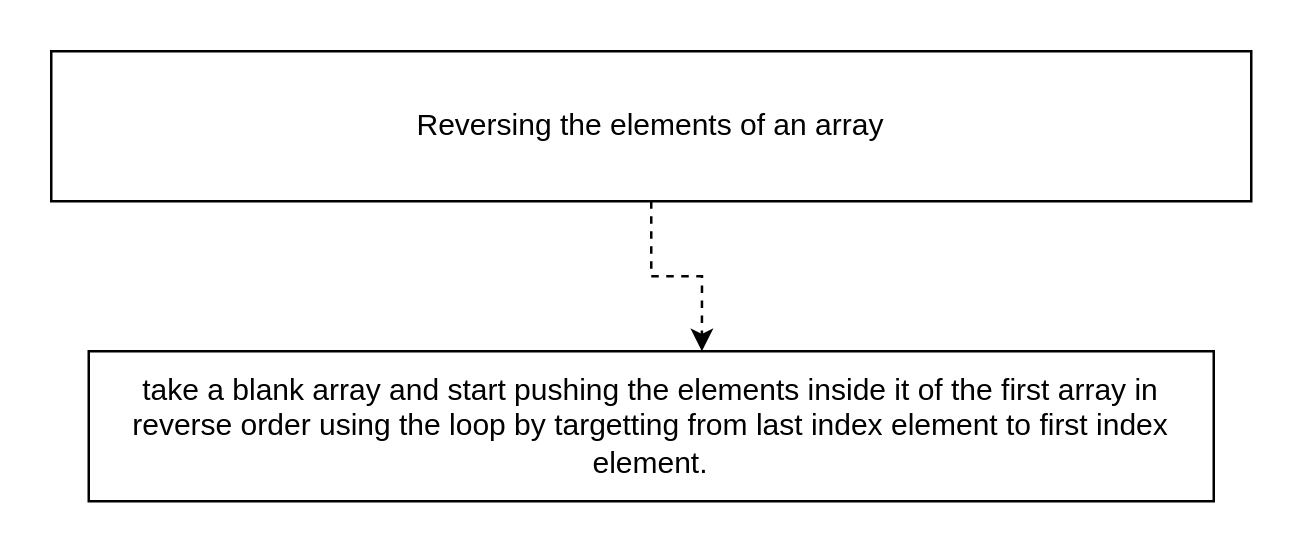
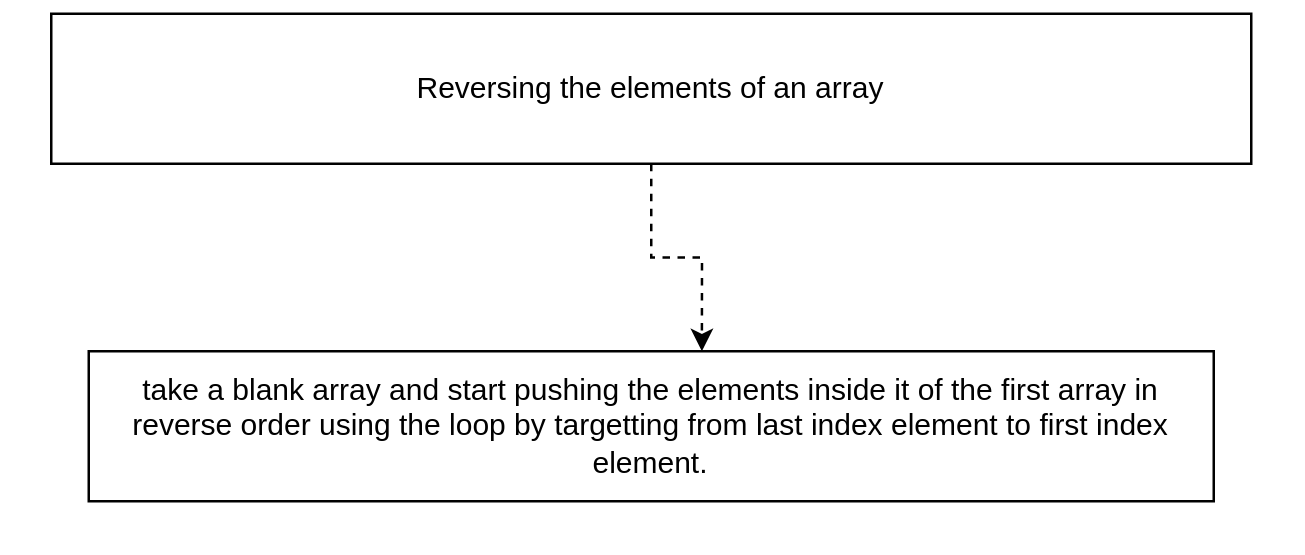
- <mxCell id="3" value="Reversing the elements of an array" style="rounded=0;whiteSpace=wrap;html=1;" vertex="1" parent="1"><mxGeometry x="20" y="20" width="480" height="60" as="geometry" /></mxCell>
+ <mxCell id="3" value="Reversing the elements of an array" style="rounded=0;whiteSpace=wrap;html=1;" vertex="1" parent="1"><mxGeometry x="20" y="5" width="480" height="60" as="geometry" /></mxCell>
